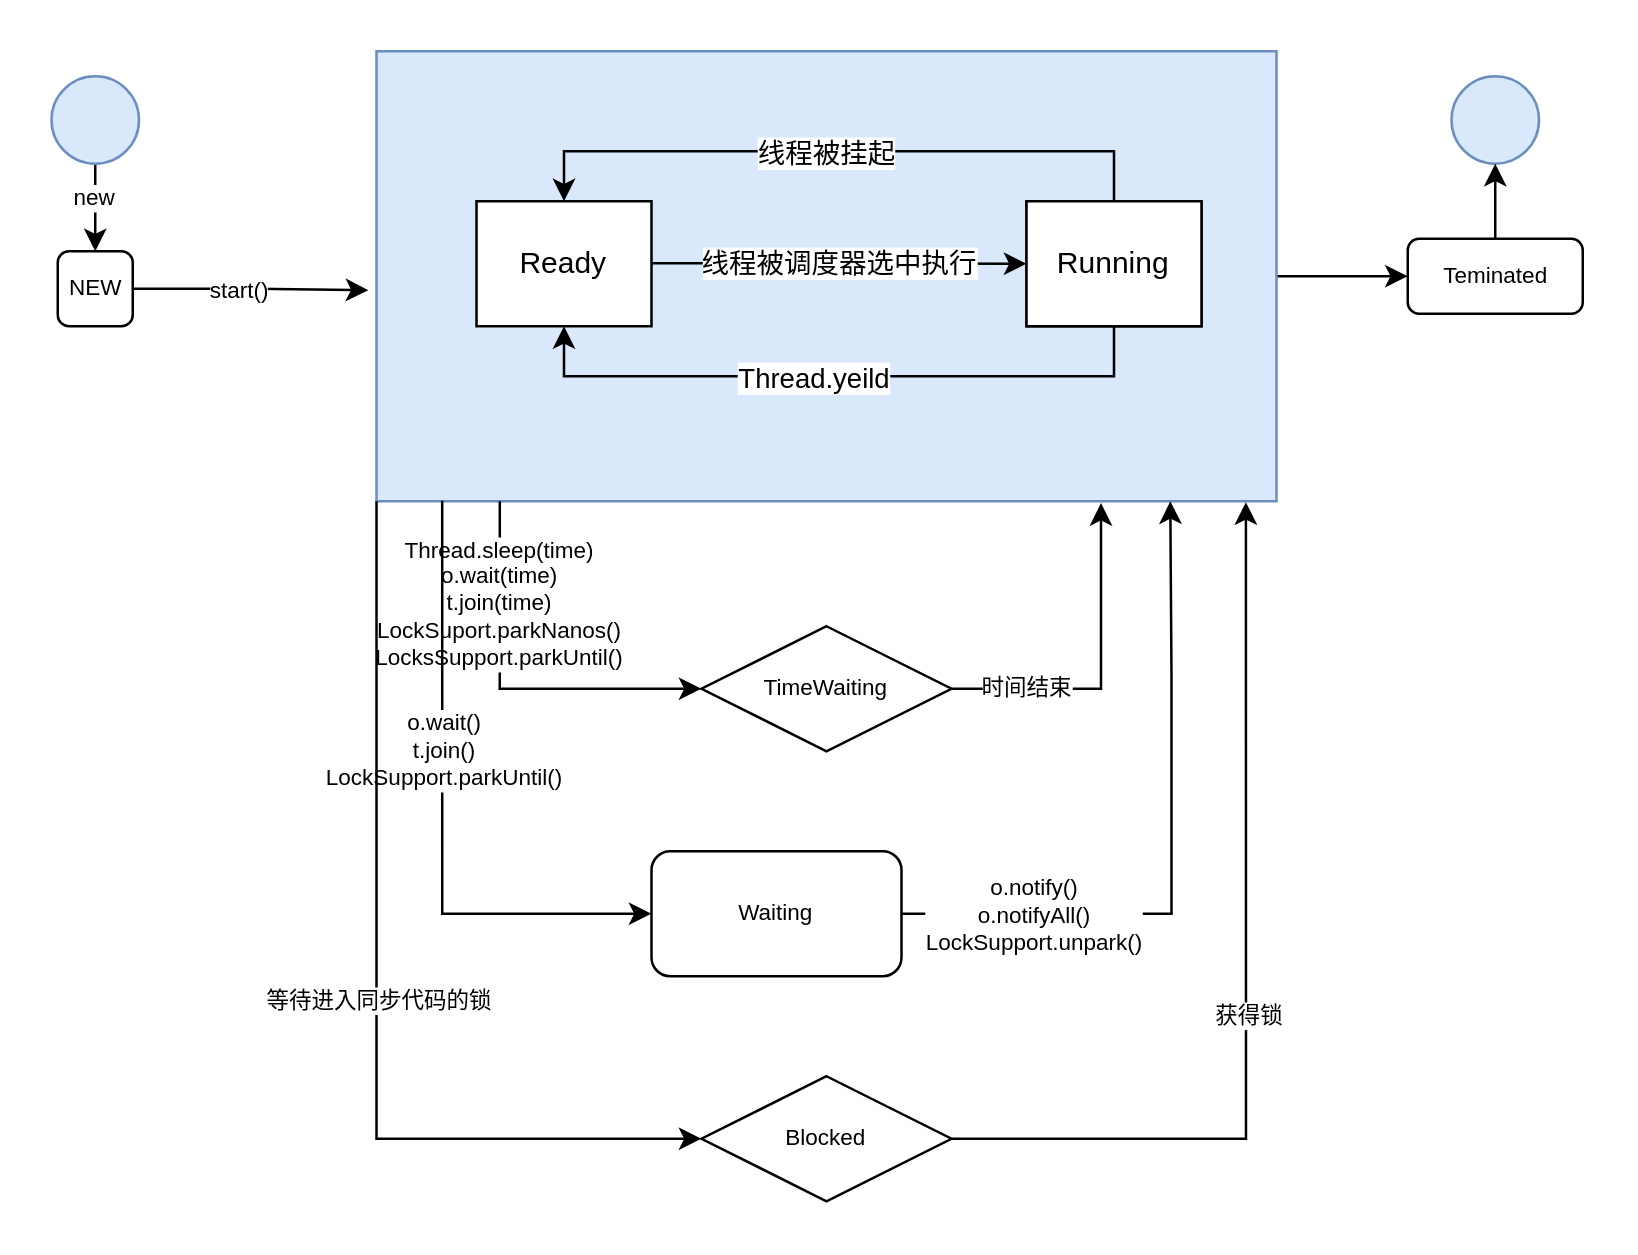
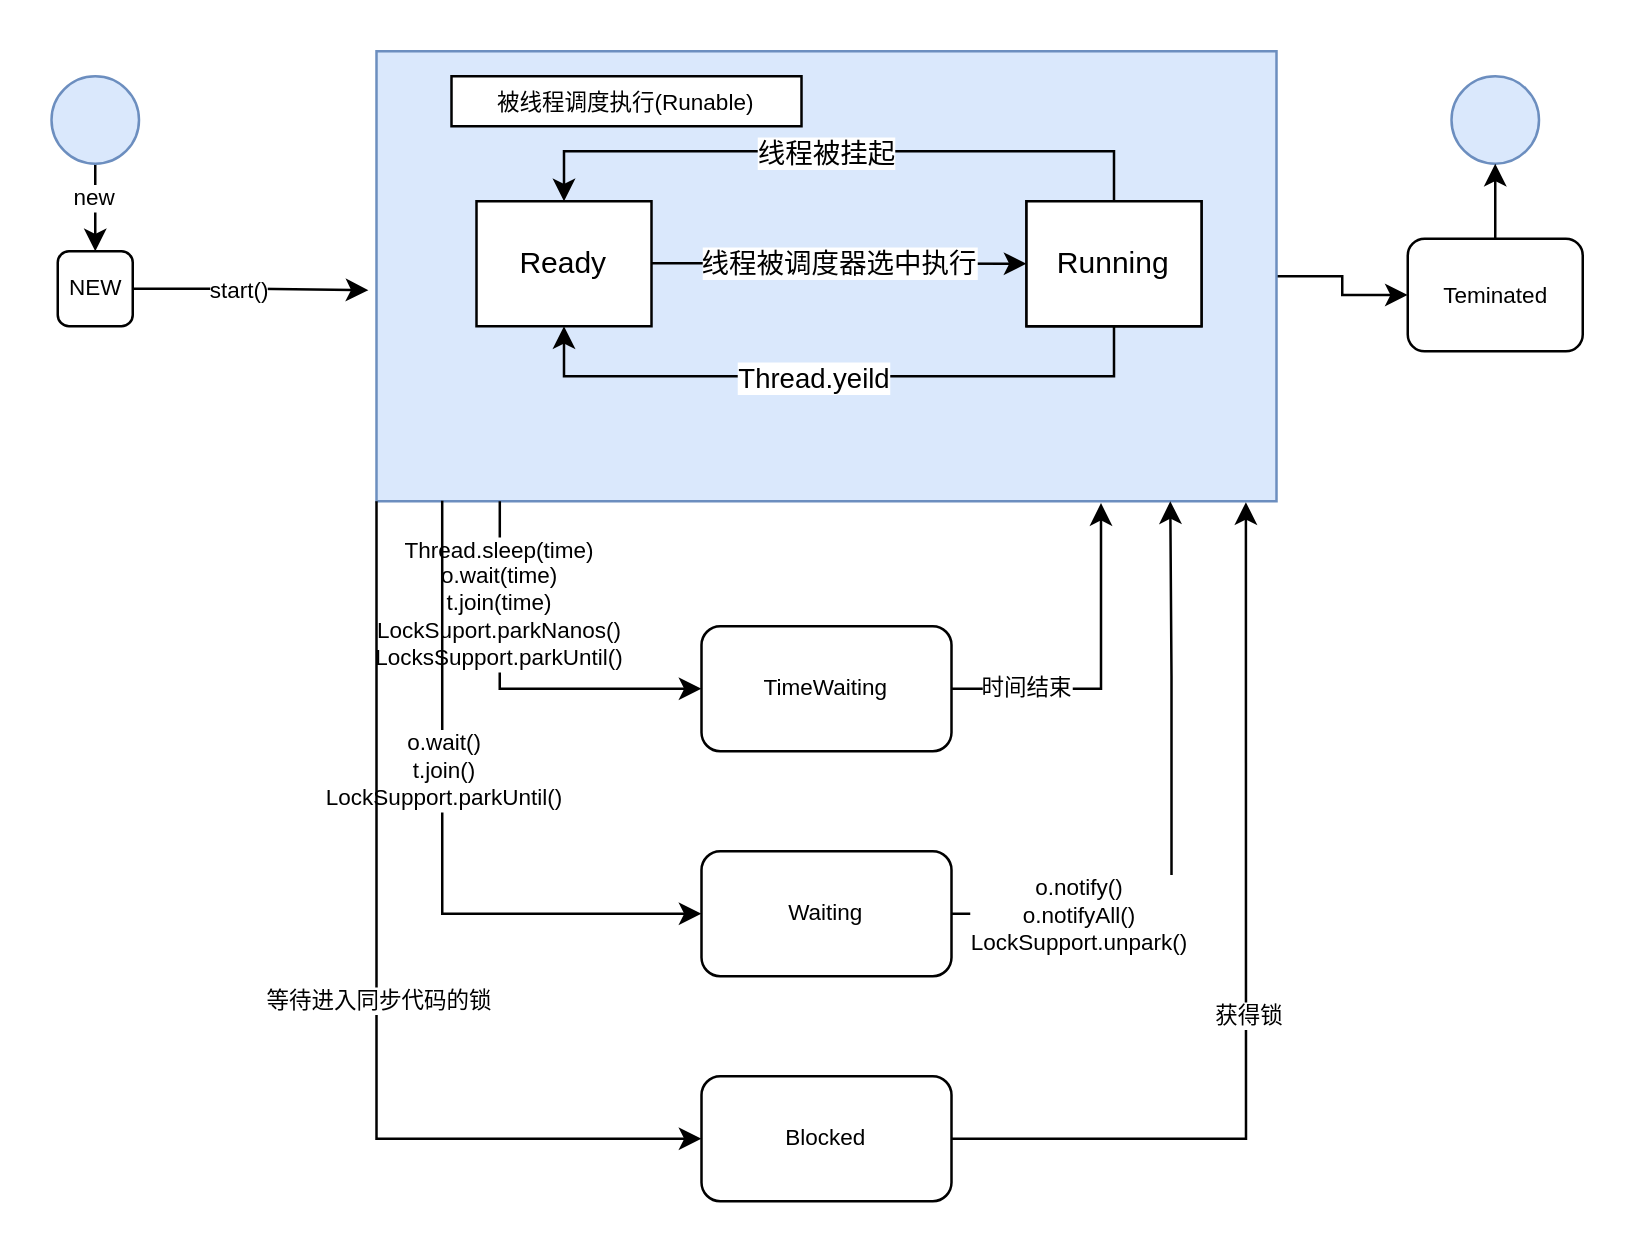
+ <mxCell id="12" value="&lt;font style=&quot;font-size: 9px;&quot;&gt;被线程调度执行(Runable)&lt;/font&gt;" style="rounded=0;whiteSpace=wrap;html=1;" parent="1" vertex="1"><mxGeometry x="180" y="30" width="140" height="20" as="geometry" /></mxCell>
- <mxCell id="22" value="Teminated" style="rounded=1;whiteSpace=wrap;html=1;fontSize=9;" parent="1" vertex="1"><mxGeometry x="562.5" y="95" width="70" height="30" as="geometry" /></mxCell>
+ <mxCell id="22" value="Teminated" style="rounded=1;whiteSpace=wrap;html=1;fontSize=9;" parent="1" vertex="1"><mxGeometry x="562.5" y="95" width="70" height="45" as="geometry" /></mxCell>
- <mxCell id="27" value="TimeWaiting" style="rhombus;whiteSpace=wrap;html=1;fontSize=9;" parent="1" vertex="1"><mxGeometry x="280" y="250" width="100" height="50" as="geometry" /></mxCell>
+ <mxCell id="27" value="TimeWaiting" style="rounded=1;whiteSpace=wrap;html=1;fontSize=9;" parent="1" vertex="1"><mxGeometry x="280" y="250" width="100" height="50" as="geometry" /></mxCell>
- <mxCell id="32" value="Waiting" style="rounded=1;whiteSpace=wrap;html=1;fontSize=9;" parent="1" vertex="1"><mxGeometry x="260" y="340" width="100" height="50" as="geometry" /></mxCell>
+ <mxCell id="32" value="Waiting" style="rounded=1;whiteSpace=wrap;html=1;fontSize=9;" parent="1" vertex="1"><mxGeometry x="280" y="340" width="100" height="50" as="geometry" /></mxCell>
- <mxCell id="37" value="Blocked" style="rhombus;whiteSpace=wrap;html=1;fontSize=9;" parent="1" vertex="1"><mxGeometry x="280" y="430" width="100" height="50" as="geometry" /></mxCell>
+ <mxCell id="37" value="Blocked" style="rounded=1;whiteSpace=wrap;html=1;fontSize=9;" parent="1" vertex="1"><mxGeometry x="280" y="430" width="100" height="50" as="geometry" /></mxCell>
